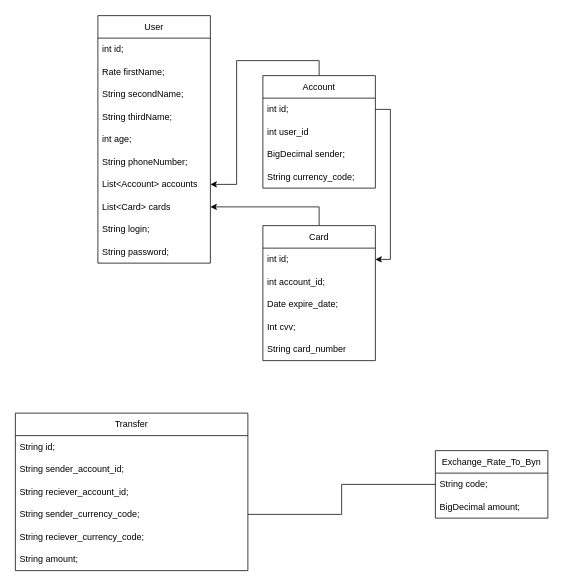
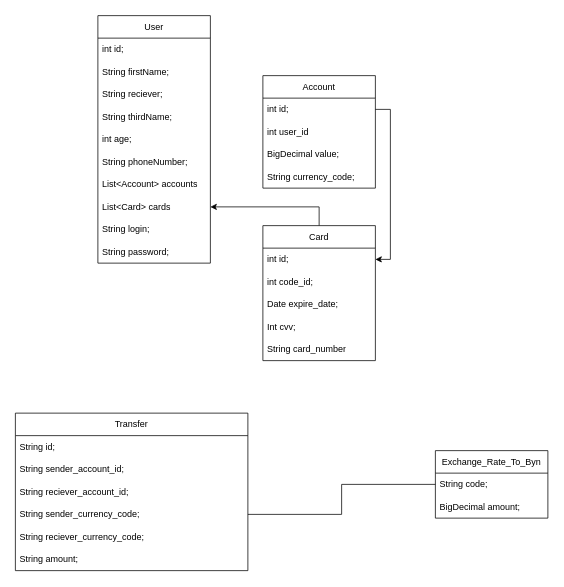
- <mxCell id="4" value="Rate firstName;" style="text;strokeColor=none;fillColor=none;align=left;verticalAlign=middle;spacingLeft=4;spacingRight=4;overflow=hidden;points=[[0,0.5],[1,0.5]];portConstraint=eastwest;rotatable=0;whiteSpace=wrap;html=1;" parent="2" vertex="1"><mxGeometry y="60" width="150" height="30" as="geometry" /></mxCell>
+ <mxCell id="4" value="String firstName;" style="text;strokeColor=none;fillColor=none;align=left;verticalAlign=middle;spacingLeft=4;spacingRight=4;overflow=hidden;points=[[0,0.5],[1,0.5]];portConstraint=eastwest;rotatable=0;whiteSpace=wrap;html=1;" parent="2" vertex="1"><mxGeometry y="60" width="150" height="30" as="geometry" /></mxCell>
- <mxCell id="13" style="edgeStyle=orthogonalEdgeStyle;rounded=0;orthogonalLoop=1;jettySize=auto;html=1;exitX=0.5;exitY=0;exitDx=0;exitDy=0;entryX=1;entryY=0.5;entryDx=0;entryDy=0;" edge="1" parent="1" source="14" target="9"><mxGeometry relative="1" as="geometry" /></mxCell>
- <mxCell id="5" value="String secondName;" style="text;strokeColor=none;fillColor=none;align=left;verticalAlign=middle;spacingLeft=4;spacingRight=4;overflow=hidden;points=[[0,0.5],[1,0.5]];portConstraint=eastwest;rotatable=0;whiteSpace=wrap;html=1;" parent="2" vertex="1"><mxGeometry y="90" width="150" height="30" as="geometry" /></mxCell>
+ <mxCell id="5" value="String reciever;" style="text;strokeColor=none;fillColor=none;align=left;verticalAlign=middle;spacingLeft=4;spacingRight=4;overflow=hidden;points=[[0,0.5],[1,0.5]];portConstraint=eastwest;rotatable=0;whiteSpace=wrap;html=1;" parent="2" vertex="1"><mxGeometry y="90" width="150" height="30" as="geometry" /></mxCell>
- <mxCell id="17" value="BigDecimal sender;" style="text;strokeColor=none;fillColor=none;align=left;verticalAlign=middle;spacingLeft=4;spacingRight=4;overflow=hidden;points=[[0,0.5],[1,0.5]];portConstraint=eastwest;rotatable=0;whiteSpace=wrap;html=1;" parent="14" vertex="1"><mxGeometry y="90" width="150" height="30" as="geometry" /></mxCell>
+ <mxCell id="17" value="BigDecimal value;" style="text;strokeColor=none;fillColor=none;align=left;verticalAlign=middle;spacingLeft=4;spacingRight=4;overflow=hidden;points=[[0,0.5],[1,0.5]];portConstraint=eastwest;rotatable=0;whiteSpace=wrap;html=1;" parent="14" vertex="1"><mxGeometry y="90" width="150" height="30" as="geometry" /></mxCell>
- <mxCell id="22" value="int account_id;" style="text;strokeColor=none;fillColor=none;align=left;verticalAlign=middle;spacingLeft=4;spacingRight=4;overflow=hidden;points=[[0,0.5],[1,0.5]];portConstraint=eastwest;rotatable=0;whiteSpace=wrap;html=1;" parent="20" vertex="1"><mxGeometry y="60" width="150" height="30" as="geometry" /></mxCell>
+ <mxCell id="22" value="int code_id;" style="text;strokeColor=none;fillColor=none;align=left;verticalAlign=middle;spacingLeft=4;spacingRight=4;overflow=hidden;points=[[0,0.5],[1,0.5]];portConstraint=eastwest;rotatable=0;whiteSpace=wrap;html=1;" parent="20" vertex="1"><mxGeometry y="60" width="150" height="30" as="geometry" /></mxCell>
